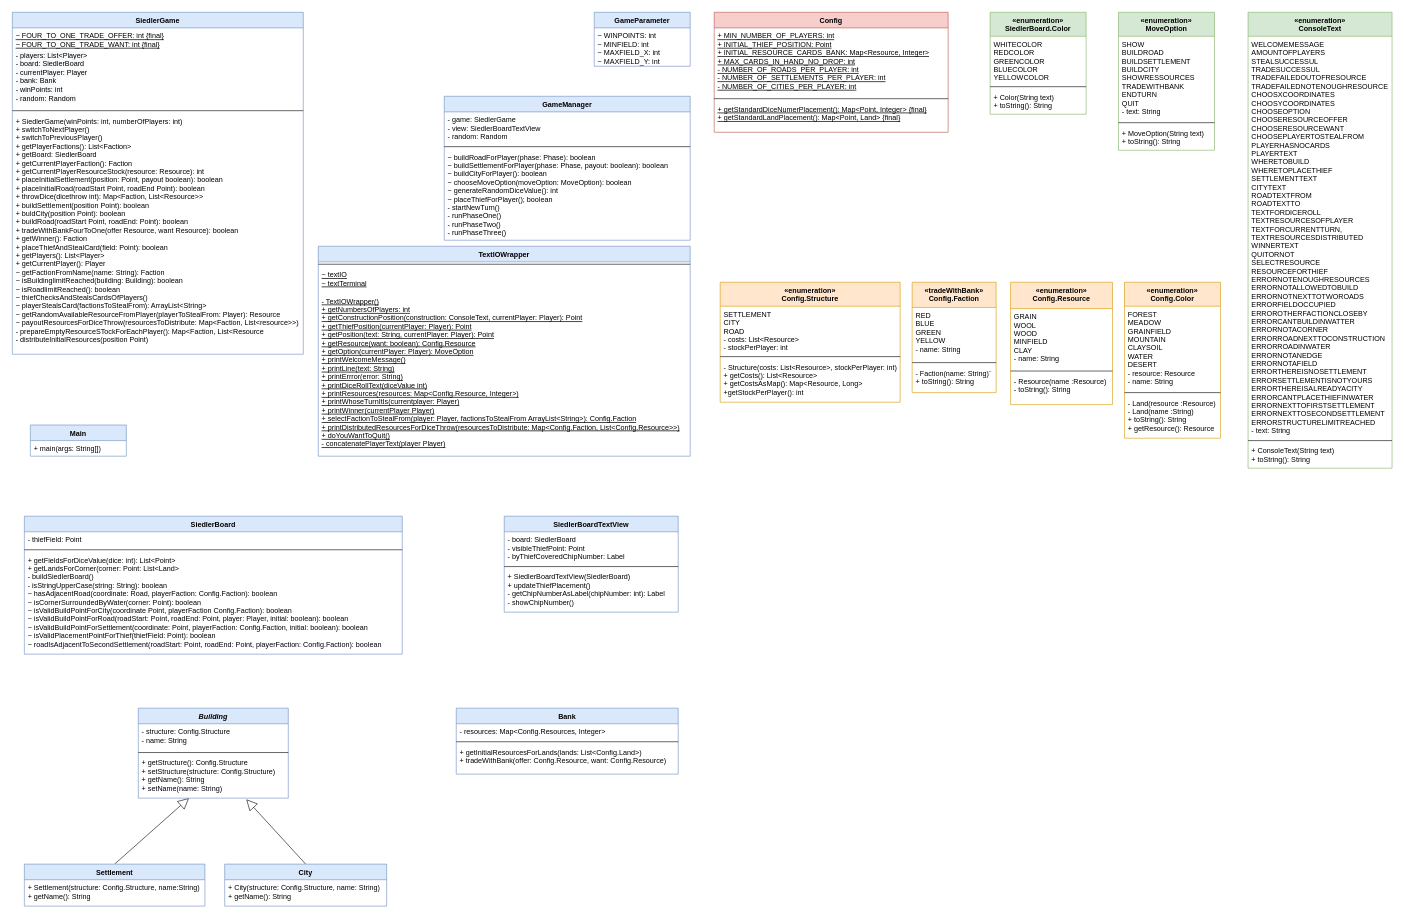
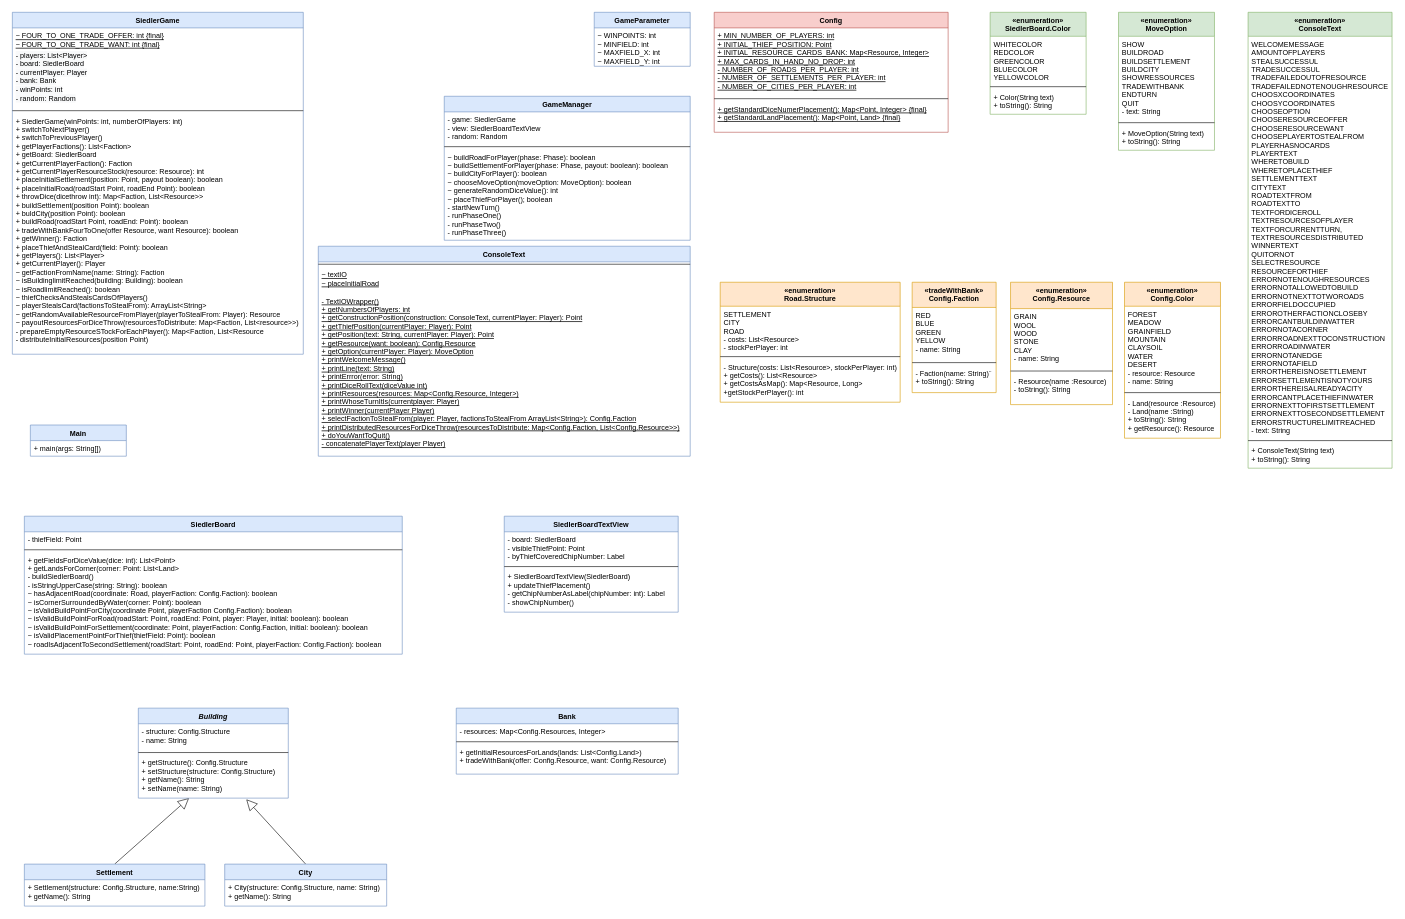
- <mxCell id="45" value="TextIOWrapper" style="swimlane;fontStyle=1;align=center;verticalAlign=top;childLayout=stackLayout;horizontal=1;startSize=26;horizontalStack=0;resizeParent=1;resizeParentMax=0;resizeLast=0;collapsible=1;marginBottom=0;fillColor=#dae8fc;strokeColor=#6c8ebf;" vertex="1" parent="1"><mxGeometry x="530" y="410" width="620" height="350" as="geometry" /></mxCell>
+ <mxCell id="45" value="ConsoleText" style="swimlane;fontStyle=1;align=center;verticalAlign=top;childLayout=stackLayout;horizontal=1;startSize=26;horizontalStack=0;resizeParent=1;resizeParentMax=0;resizeLast=0;collapsible=1;marginBottom=0;fillColor=#dae8fc;strokeColor=#6c8ebf;" vertex="1" parent="1"><mxGeometry x="530" y="410" width="620" height="350" as="geometry" /></mxCell>
- <mxCell id="47" value="~ textIO&#10;~ textTerminal&#10;" style="text;strokeColor=none;fillColor=none;align=left;verticalAlign=top;spacingLeft=4;spacingRight=4;overflow=hidden;rotatable=0;points=[[0,0.5],[1,0.5]];portConstraint=eastwest;fontColor=none;fontStyle=4" vertex="1" parent="45"><mxGeometry y="34" width="620" height="44" as="geometry" /></mxCell>
+ <mxCell id="47" value="~ textIO&#10;~ placeInitialRoad&#10;" style="text;strokeColor=none;fillColor=none;align=left;verticalAlign=top;spacingLeft=4;spacingRight=4;overflow=hidden;rotatable=0;points=[[0,0.5],[1,0.5]];portConstraint=eastwest;fontColor=none;fontStyle=4" vertex="1" parent="45"><mxGeometry y="34" width="620" height="44" as="geometry" /></mxCell>
- <mxCell id="53" value="«enumeration»&#10;Config.Structure" style="swimlane;fontStyle=1;align=center;verticalAlign=top;childLayout=stackLayout;horizontal=1;startSize=40;horizontalStack=0;resizeParent=1;resizeParentMax=0;resizeLast=0;collapsible=1;marginBottom=0;fillColor=#ffe6cc;strokeColor=#d79b00;" vertex="1" parent="1"><mxGeometry x="1200" y="470" width="300" height="200" as="geometry" /></mxCell>
+ <mxCell id="53" value="«enumeration»&#10;Road.Structure" style="swimlane;fontStyle=1;align=center;verticalAlign=top;childLayout=stackLayout;horizontal=1;startSize=40;horizontalStack=0;resizeParent=1;resizeParentMax=0;resizeLast=0;collapsible=1;marginBottom=0;fillColor=#ffe6cc;strokeColor=#d79b00;" vertex="1" parent="1"><mxGeometry x="1200" y="470" width="300" height="200" as="geometry" /></mxCell>
- <mxCell id="58" value="GRAIN&#10;WOOL&#10;WOOD&#10;MINFIELD&#10;CLAY&#10;- name: String&#10;" style="text;strokeColor=none;fillColor=none;align=left;verticalAlign=top;spacingLeft=4;spacingRight=4;overflow=hidden;rotatable=0;points=[[0,0.5],[1,0.5]];portConstraint=eastwest;fontColor=none;" vertex="1" parent="57"><mxGeometry y="44" width="170" height="100" as="geometry" /></mxCell>
+ <mxCell id="58" value="GRAIN&#10;WOOL&#10;WOOD&#10;STONE&#10;CLAY&#10;- name: String&#10;" style="text;strokeColor=none;fillColor=none;align=left;verticalAlign=top;spacingLeft=4;spacingRight=4;overflow=hidden;rotatable=0;points=[[0,0.5],[1,0.5]];portConstraint=eastwest;fontColor=none;" vertex="1" parent="57"><mxGeometry y="44" width="170" height="100" as="geometry" /></mxCell>
